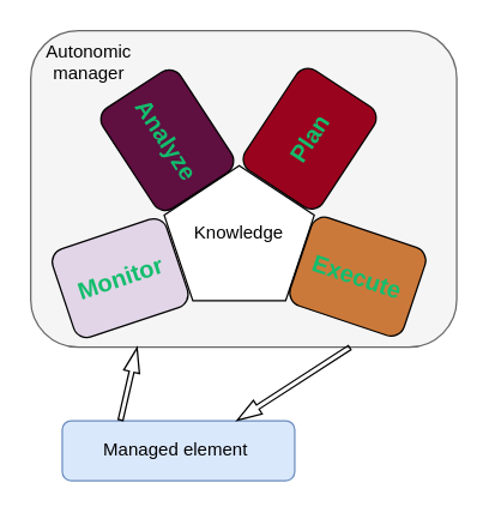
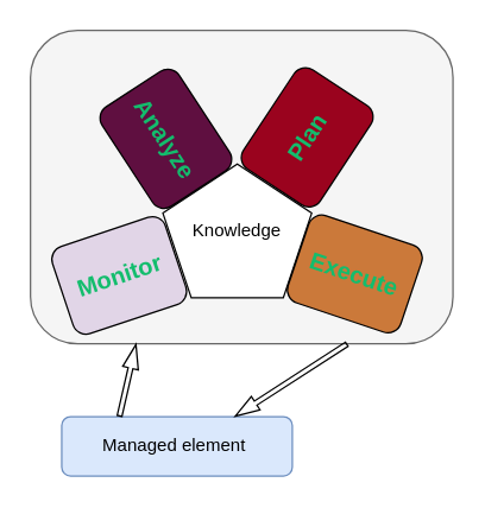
- <mxCell id="11" value="Autonomic manager" style="text;html=1;strokeColor=none;fillColor=none;align=center;verticalAlign=middle;whiteSpace=wrap;rounded=0;" parent="1" vertex="1"><mxGeometry x="29" y="26" width="60" height="30" as="geometry" /></mxCell>
